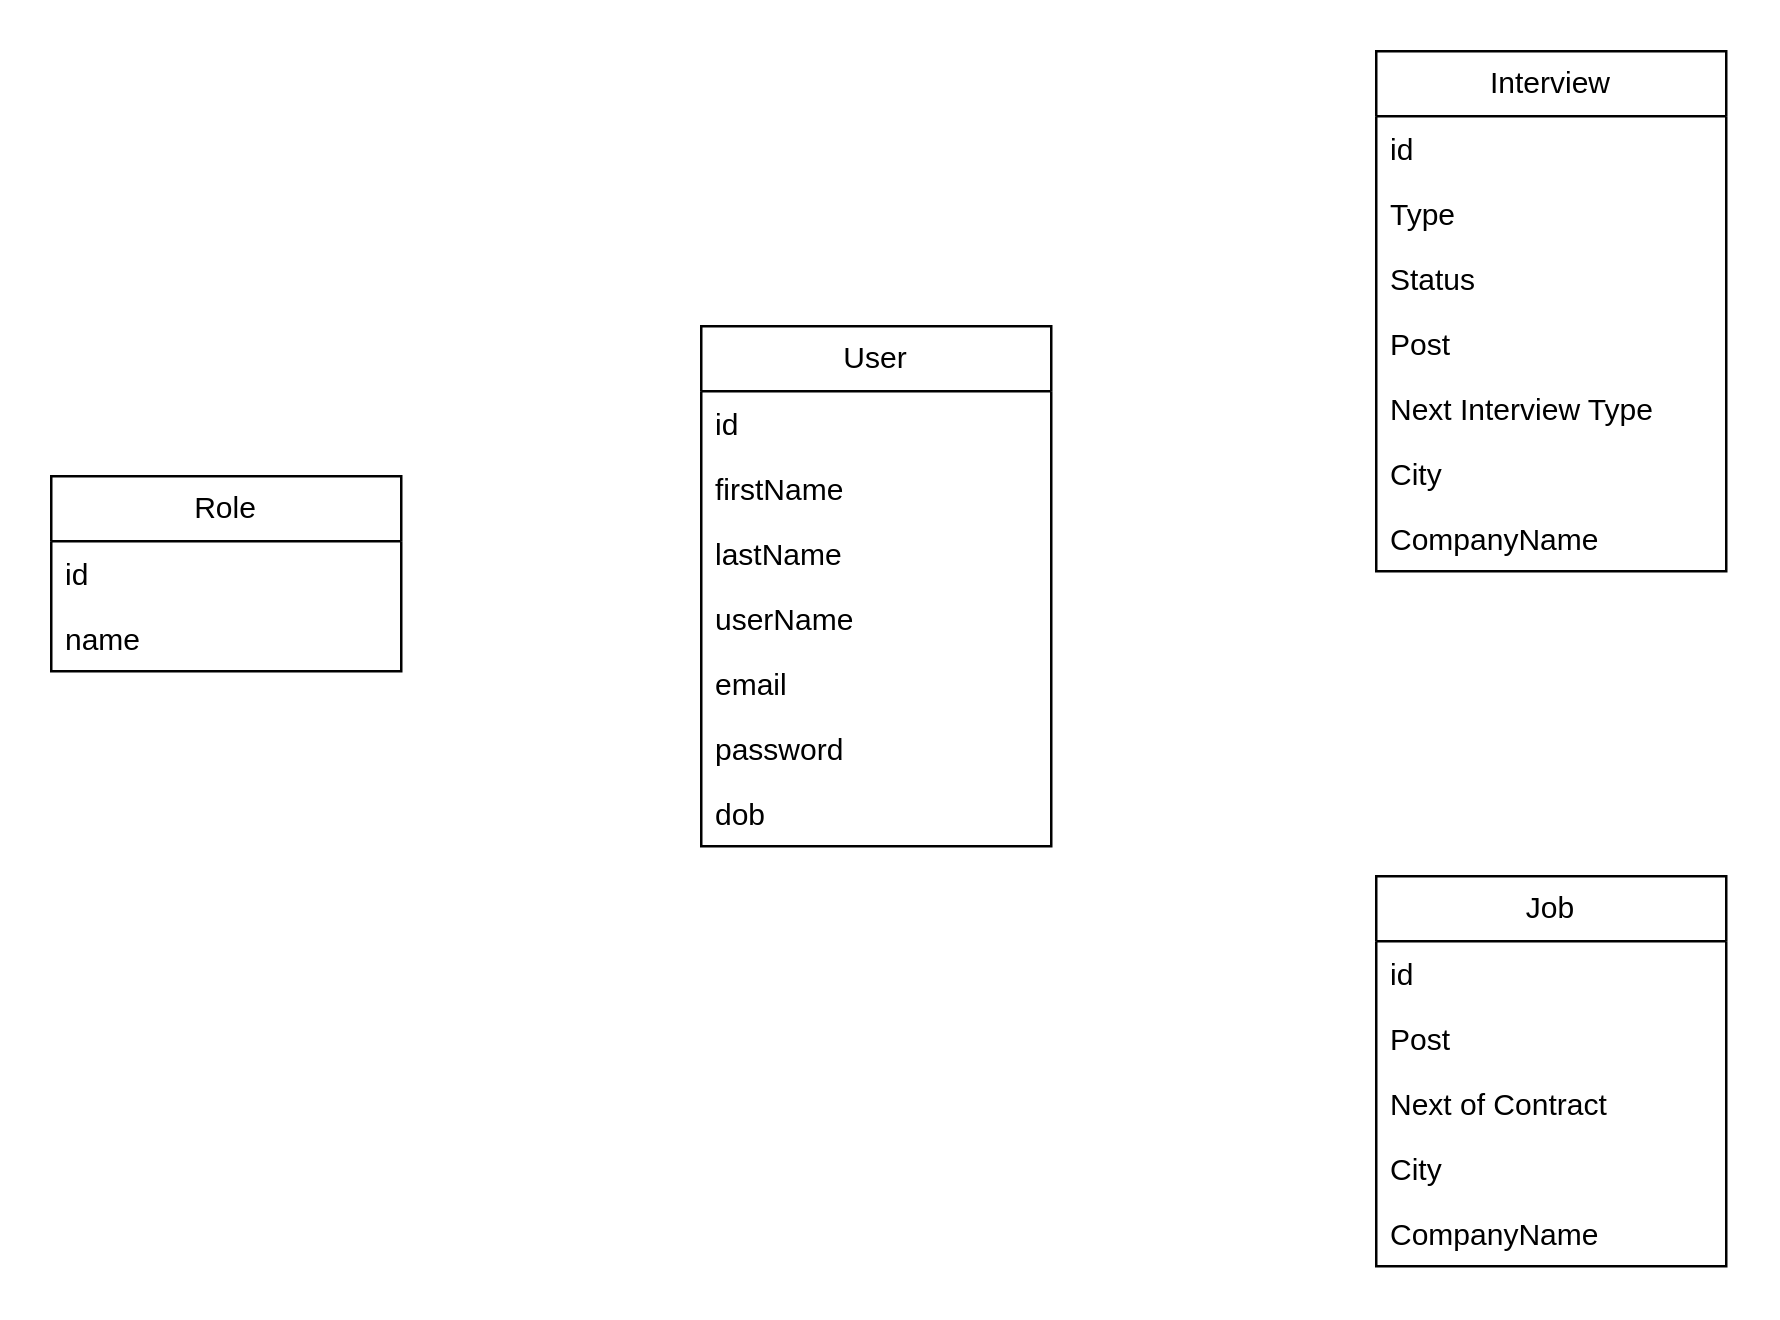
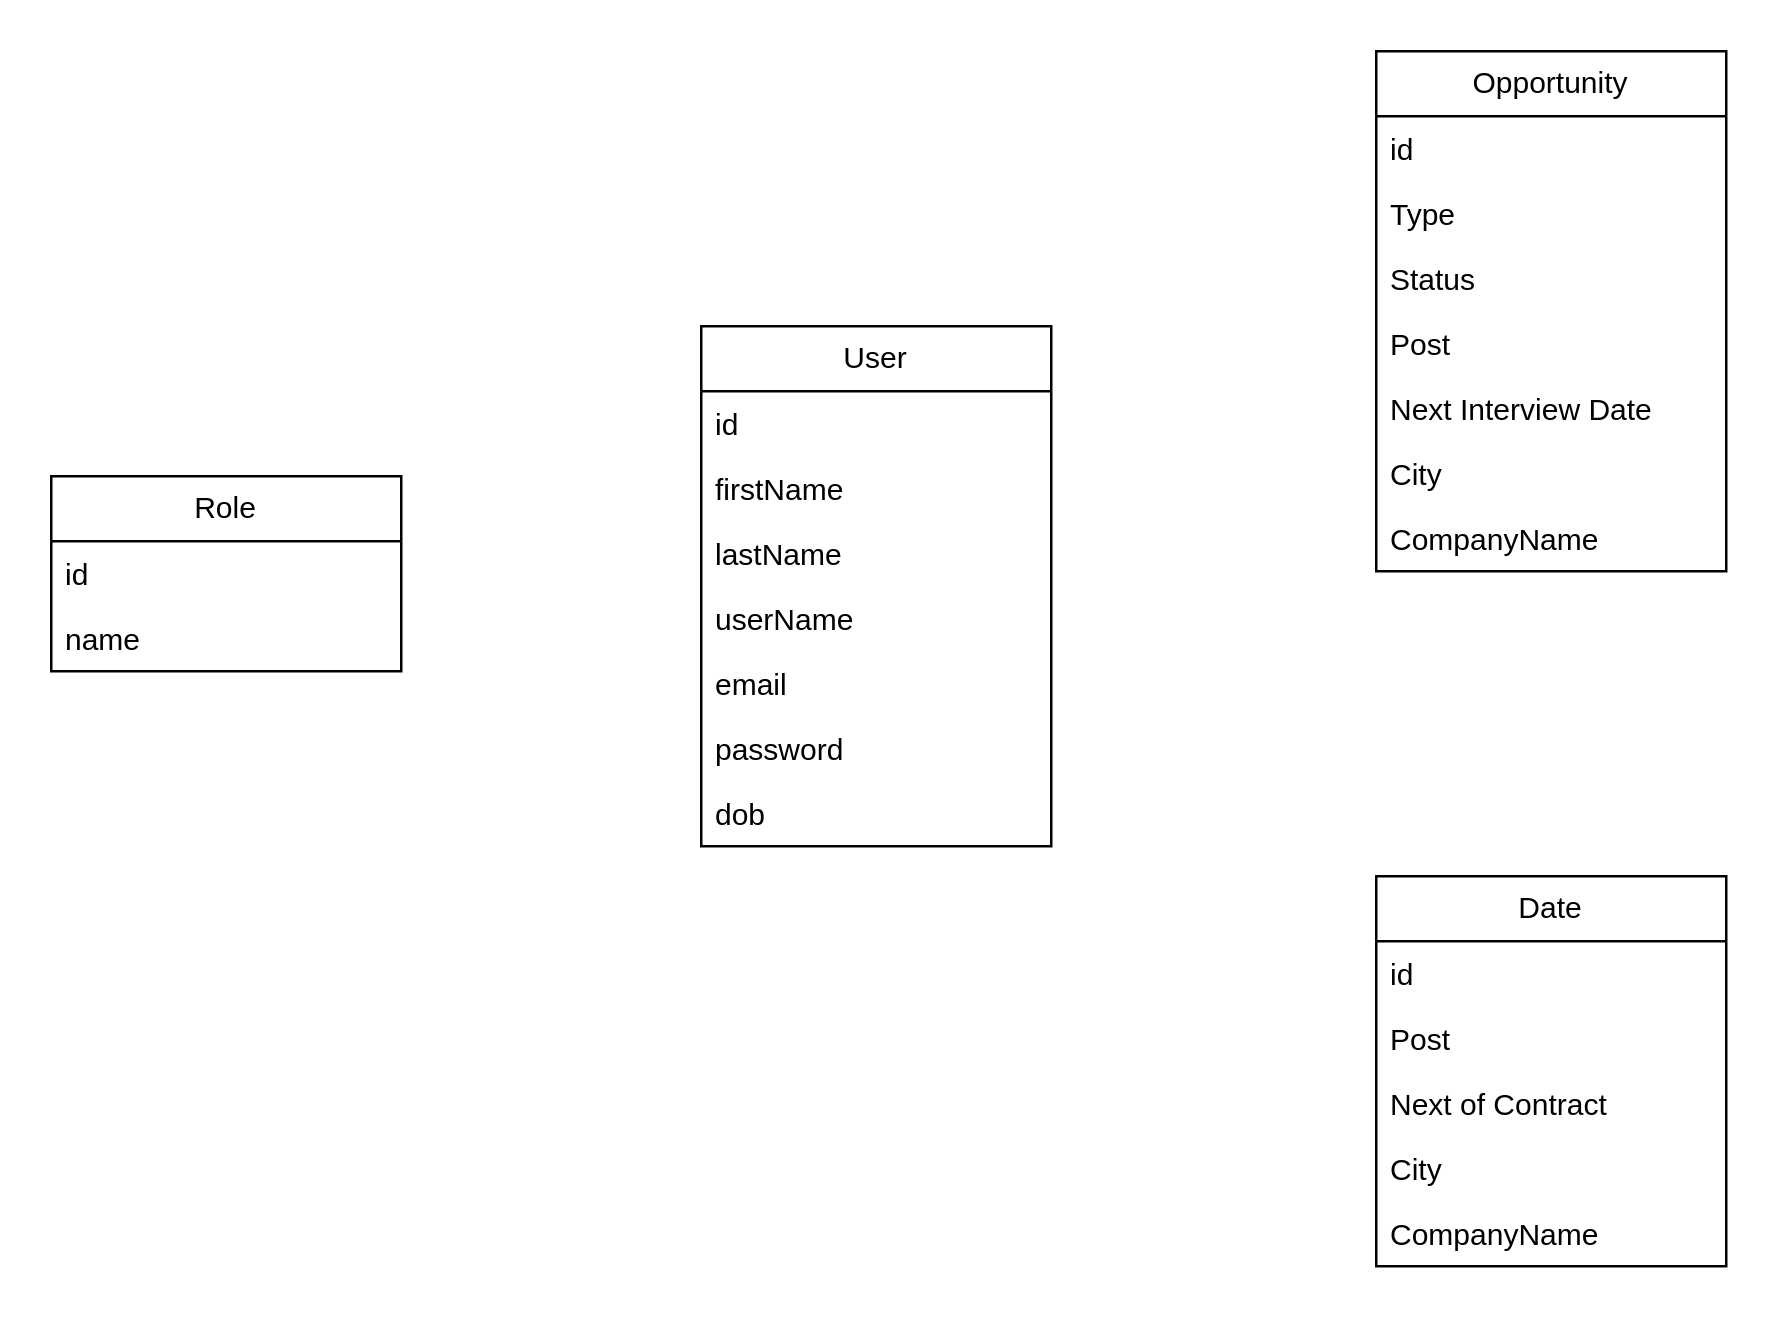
- <mxCell id="10" value="Interview" style="swimlane;fontStyle=0;childLayout=stackLayout;horizontal=1;startSize=26;fillColor=none;horizontalStack=0;resizeParent=1;resizeParentMax=0;resizeLast=0;collapsible=1;marginBottom=0;whiteSpace=wrap;html=1;" vertex="1" parent="1"><mxGeometry x="550" y="20" width="140" height="208" as="geometry" /></mxCell>
+ <mxCell id="10" value="Opportunity" style="swimlane;fontStyle=0;childLayout=stackLayout;horizontal=1;startSize=26;fillColor=none;horizontalStack=0;resizeParent=1;resizeParentMax=0;resizeLast=0;collapsible=1;marginBottom=0;whiteSpace=wrap;html=1;" vertex="1" parent="1"><mxGeometry x="550" y="20" width="140" height="208" as="geometry" /></mxCell>
- <mxCell id="15" value="Next Interview Type" style="text;strokeColor=none;fillColor=none;align=left;verticalAlign=top;spacingLeft=4;spacingRight=4;overflow=hidden;rotatable=0;points=[[0,0.5],[1,0.5]];portConstraint=eastwest;whiteSpace=wrap;html=1;" vertex="1" parent="10"><mxGeometry y="130" width="140" height="26" as="geometry" /></mxCell>
+ <mxCell id="15" value="Next Interview Date" style="text;strokeColor=none;fillColor=none;align=left;verticalAlign=top;spacingLeft=4;spacingRight=4;overflow=hidden;rotatable=0;points=[[0,0.5],[1,0.5]];portConstraint=eastwest;whiteSpace=wrap;html=1;" vertex="1" parent="10"><mxGeometry y="130" width="140" height="26" as="geometry" /></mxCell>
- <mxCell id="18" value="Job" style="swimlane;fontStyle=0;childLayout=stackLayout;horizontal=1;startSize=26;fillColor=none;horizontalStack=0;resizeParent=1;resizeParentMax=0;resizeLast=0;collapsible=1;marginBottom=0;whiteSpace=wrap;html=1;" vertex="1" parent="1"><mxGeometry x="550" y="350" width="140" height="156" as="geometry" /></mxCell>
+ <mxCell id="18" value="Date" style="swimlane;fontStyle=0;childLayout=stackLayout;horizontal=1;startSize=26;fillColor=none;horizontalStack=0;resizeParent=1;resizeParentMax=0;resizeLast=0;collapsible=1;marginBottom=0;whiteSpace=wrap;html=1;" vertex="1" parent="1"><mxGeometry x="550" y="350" width="140" height="156" as="geometry" /></mxCell>
